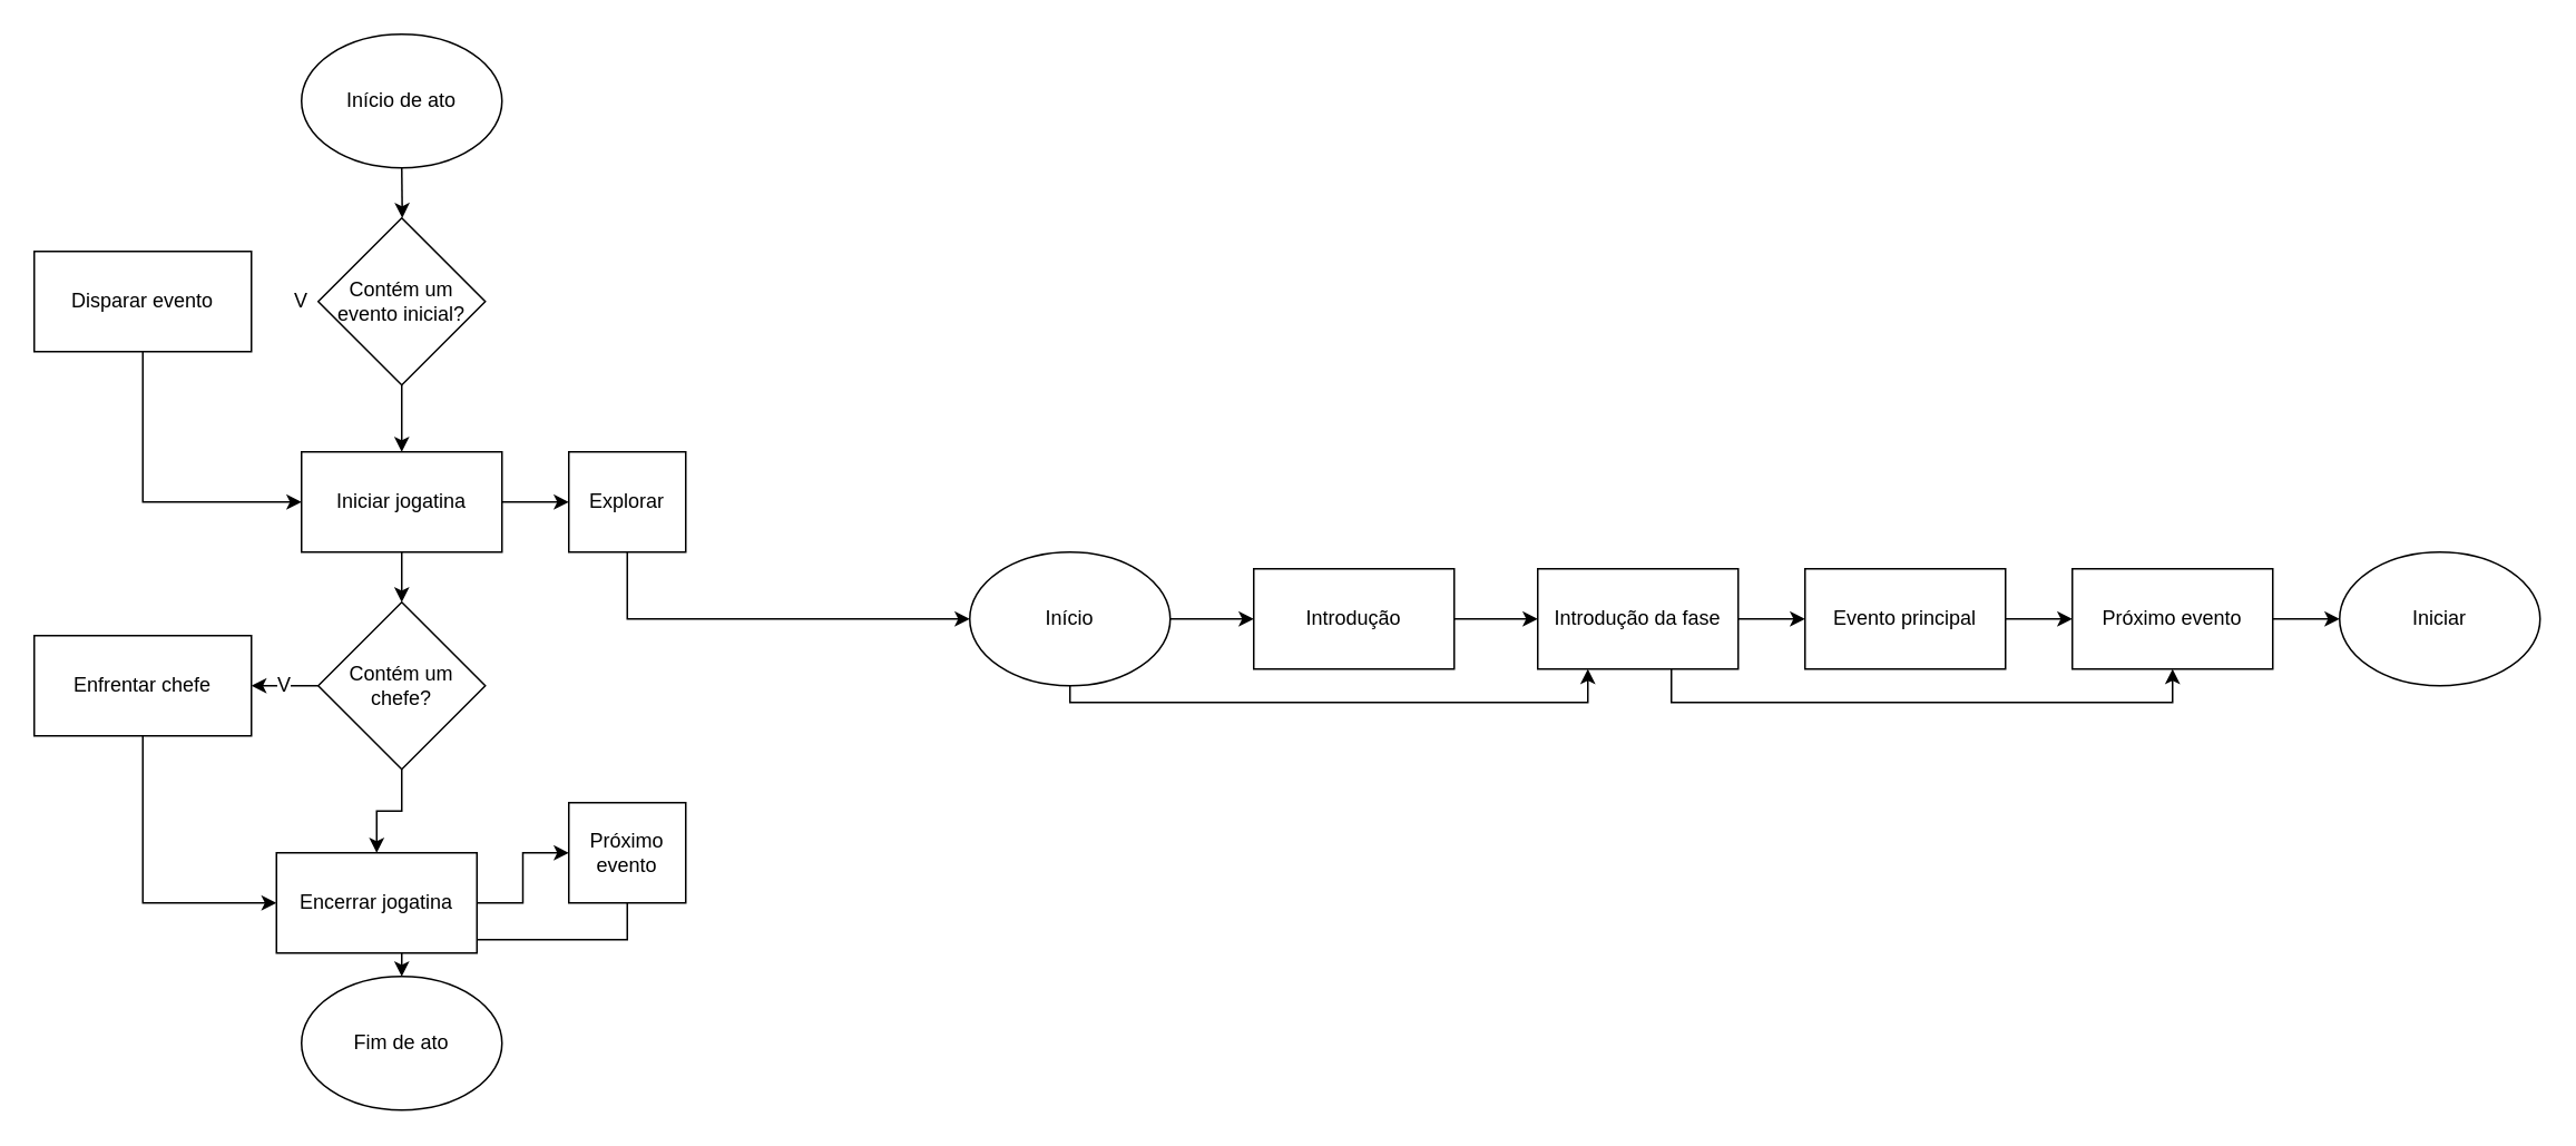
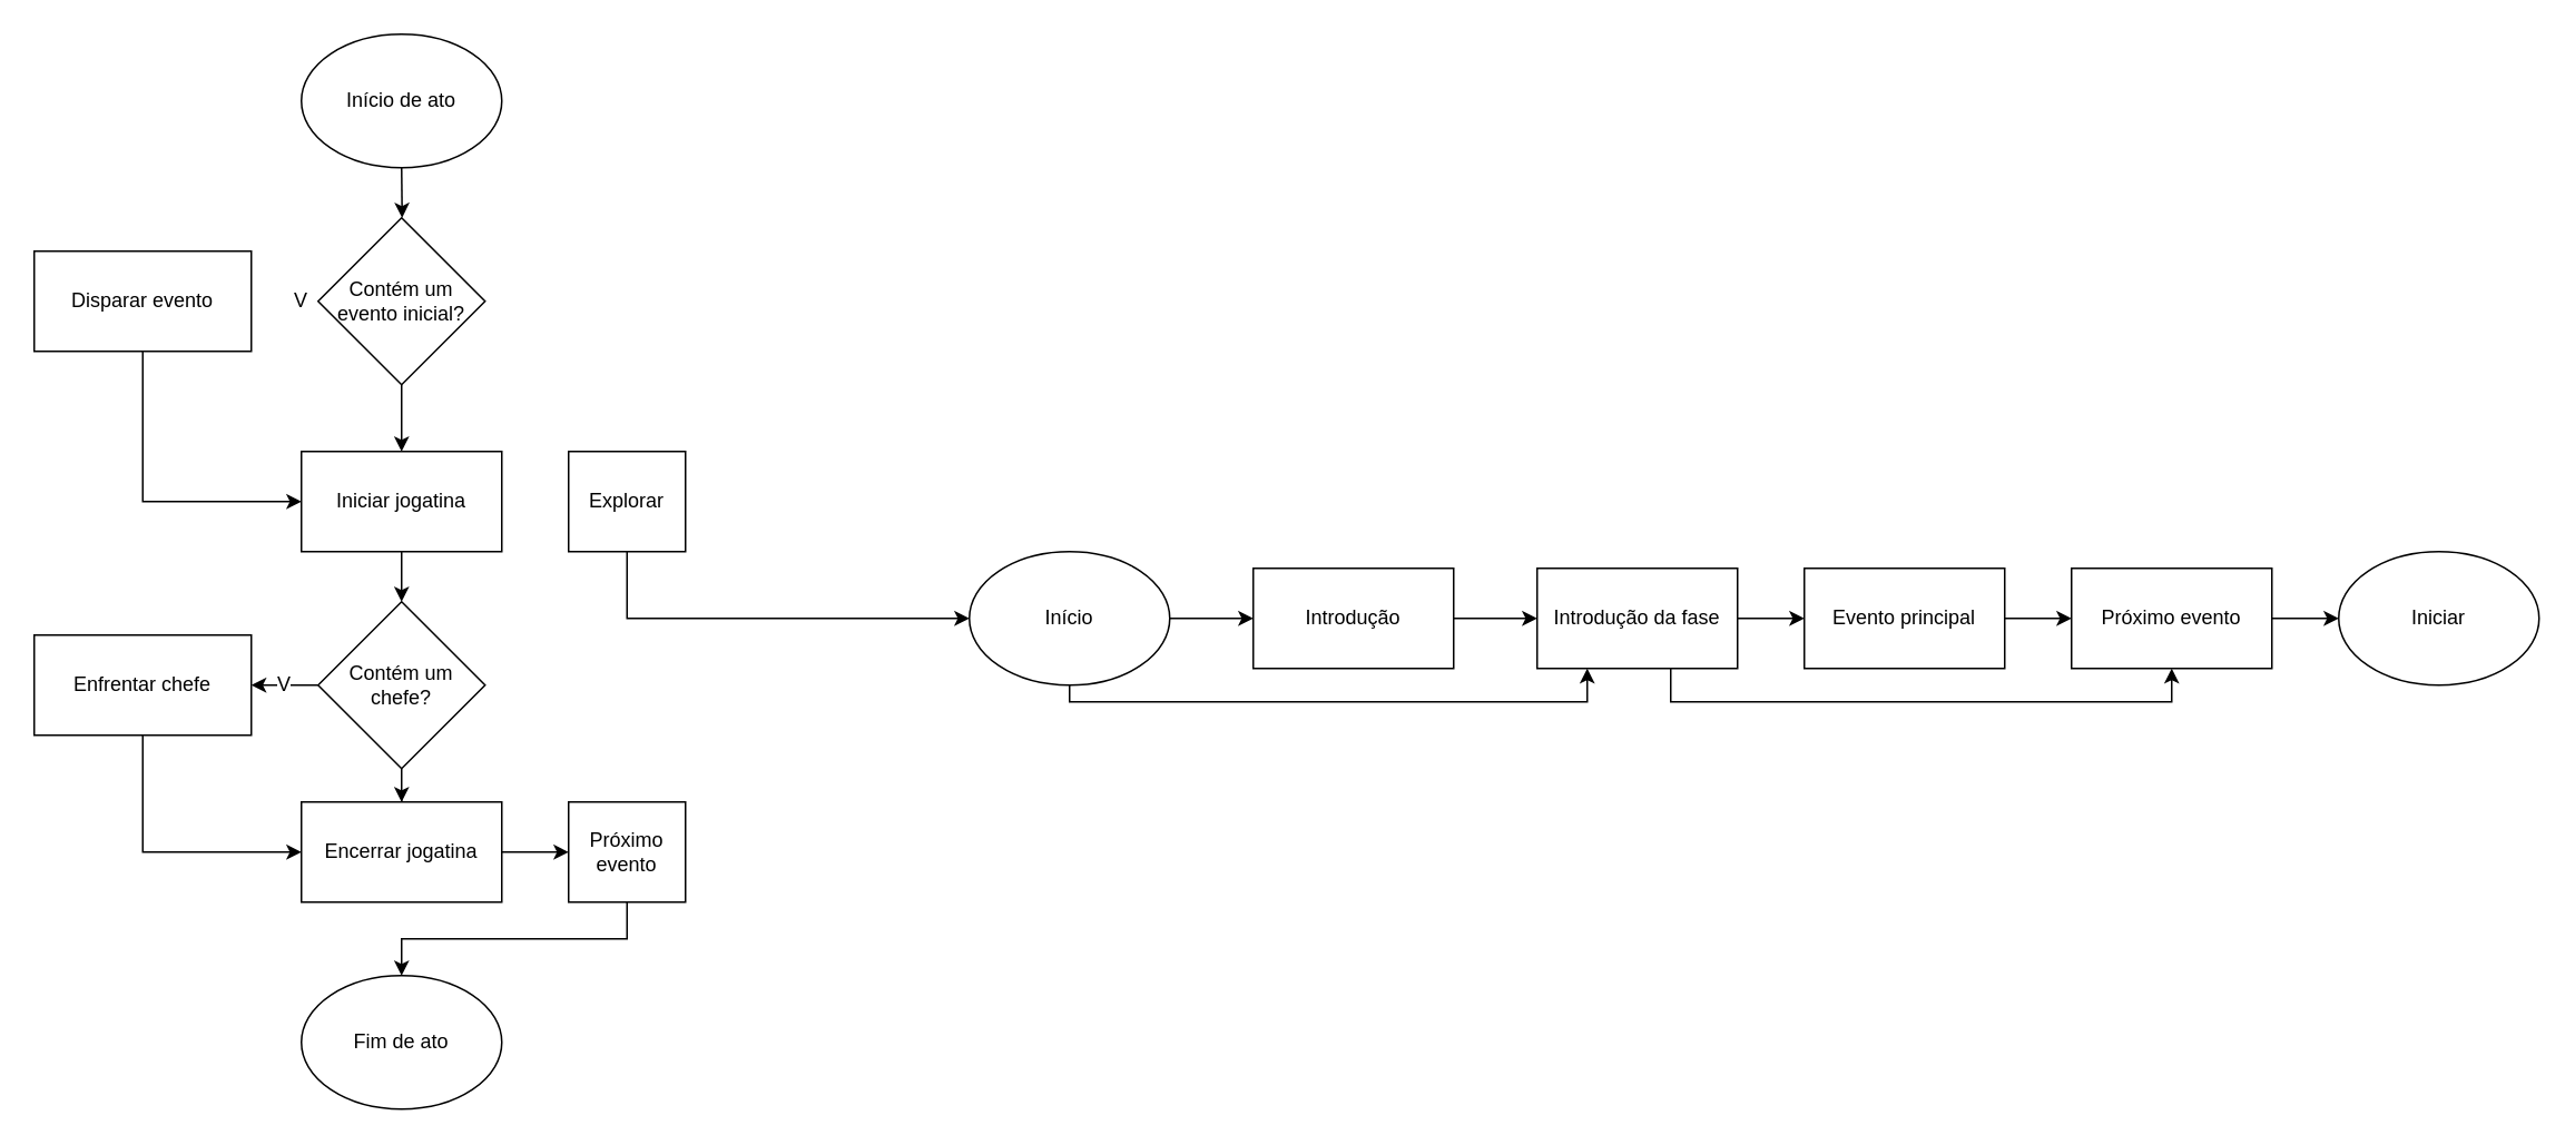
- <mxCell id="6" style="edgeStyle=orthogonalEdgeStyle;rounded=0;orthogonalLoop=1;jettySize=auto;html=1;exitX=1;exitY=0.5;exitDx=0;exitDy=0;entryX=0;entryY=0.5;entryDx=0;entryDy=0;" parent="1" source="8" target="21" edge="1"><mxGeometry relative="1" as="geometry" /></mxCell>
- <mxCell id="16" value="Encerrar jogatina" style="rounded=0;whiteSpace=wrap;html=1;" parent="1" vertex="1"><mxGeometry x="165" y="510" width="120" height="60" as="geometry" /></mxCell>
+ <mxCell id="16" value="Encerrar jogatina" style="rounded=0;whiteSpace=wrap;html=1;" parent="1" vertex="1"><mxGeometry x="180" y="480" width="120" height="60" as="geometry" /></mxCell>
